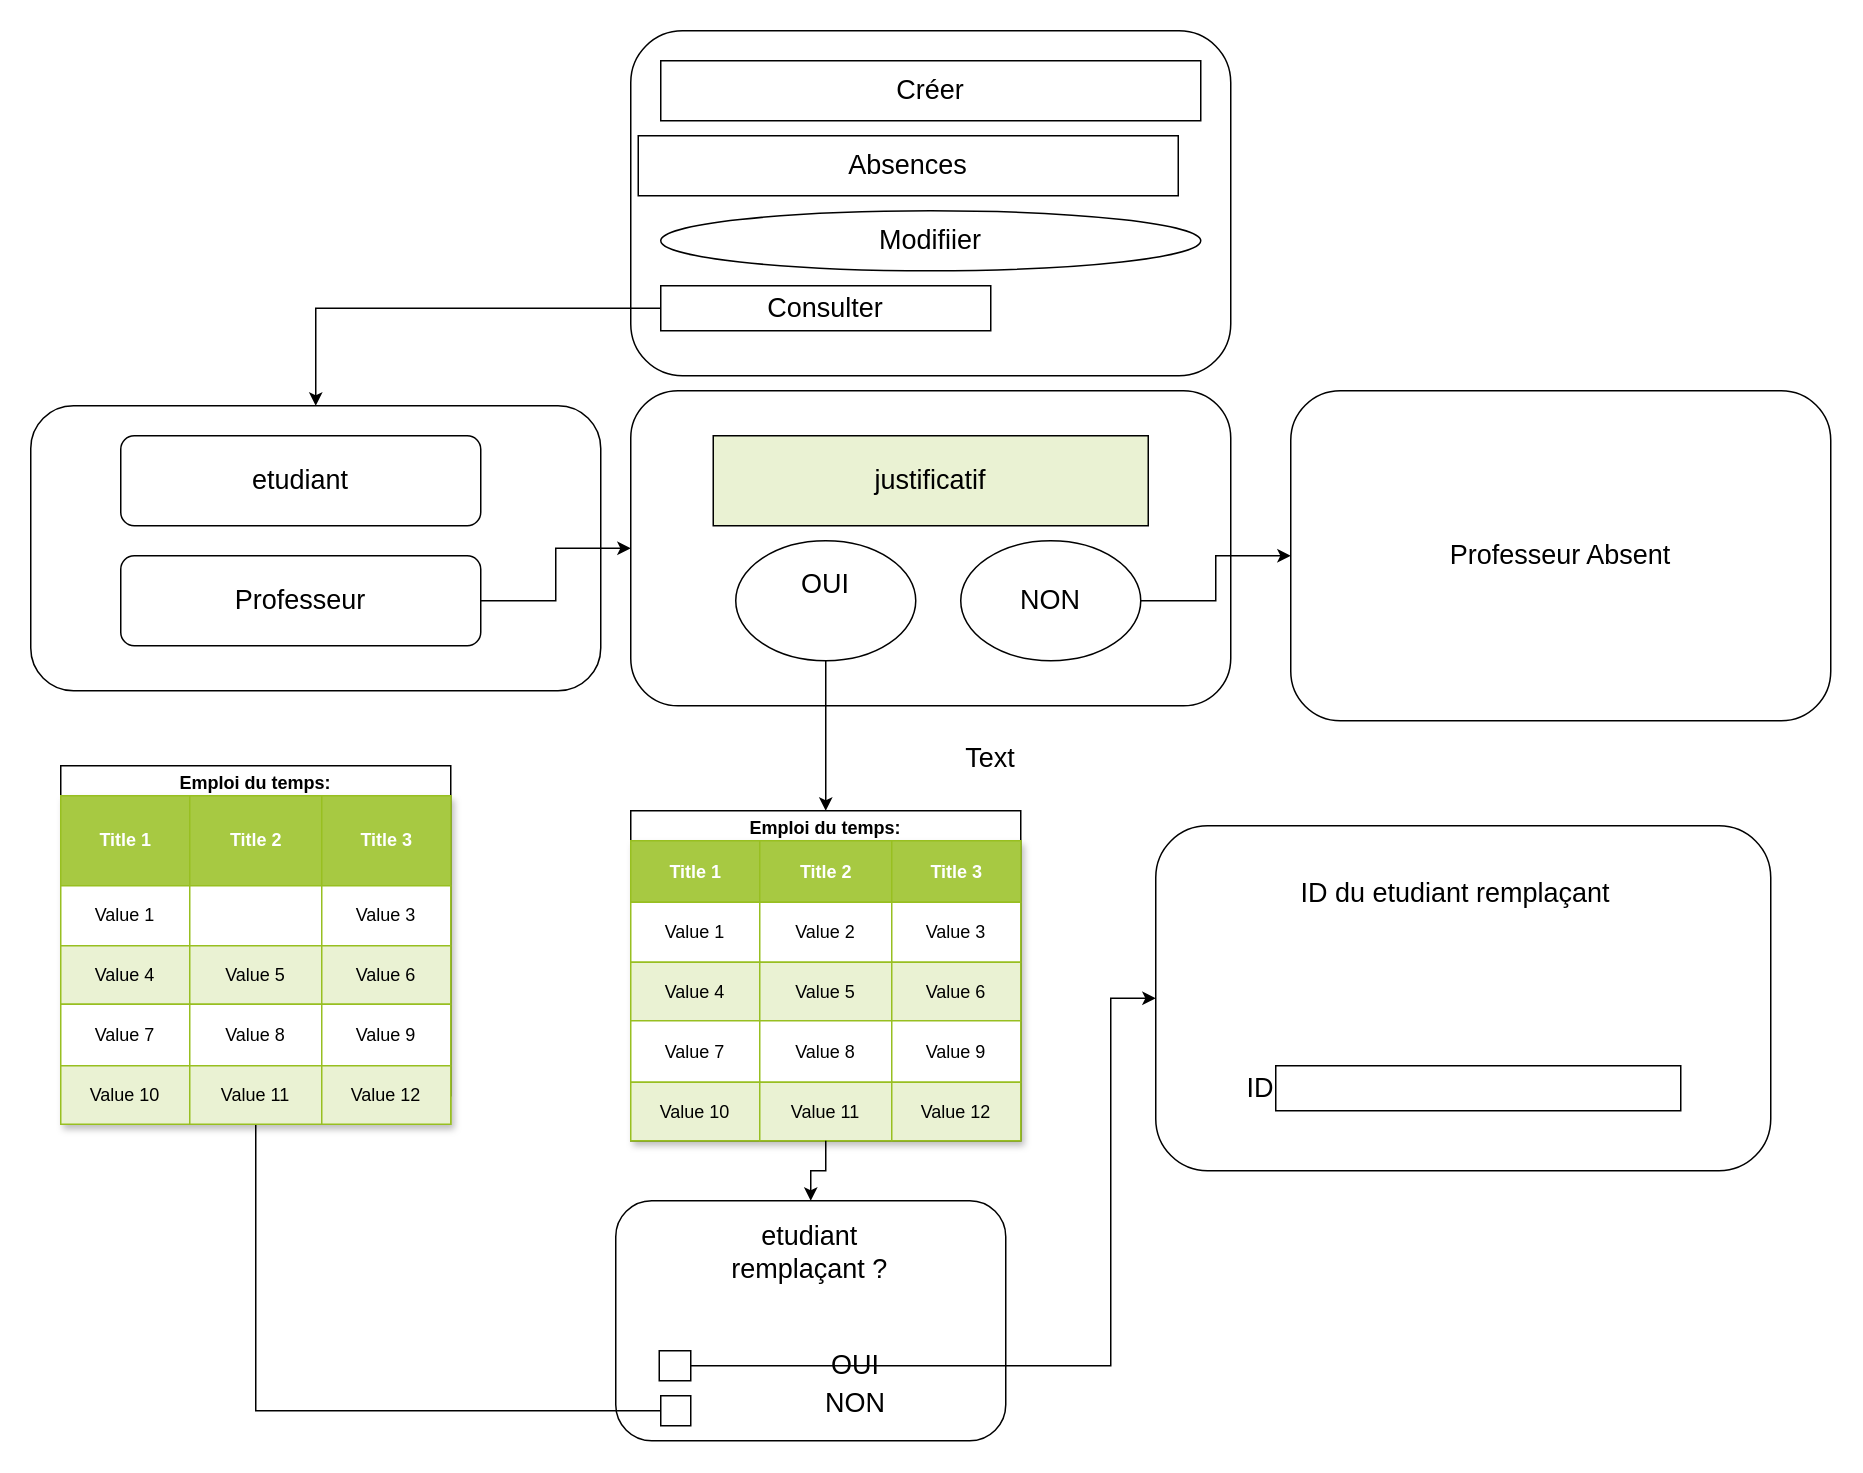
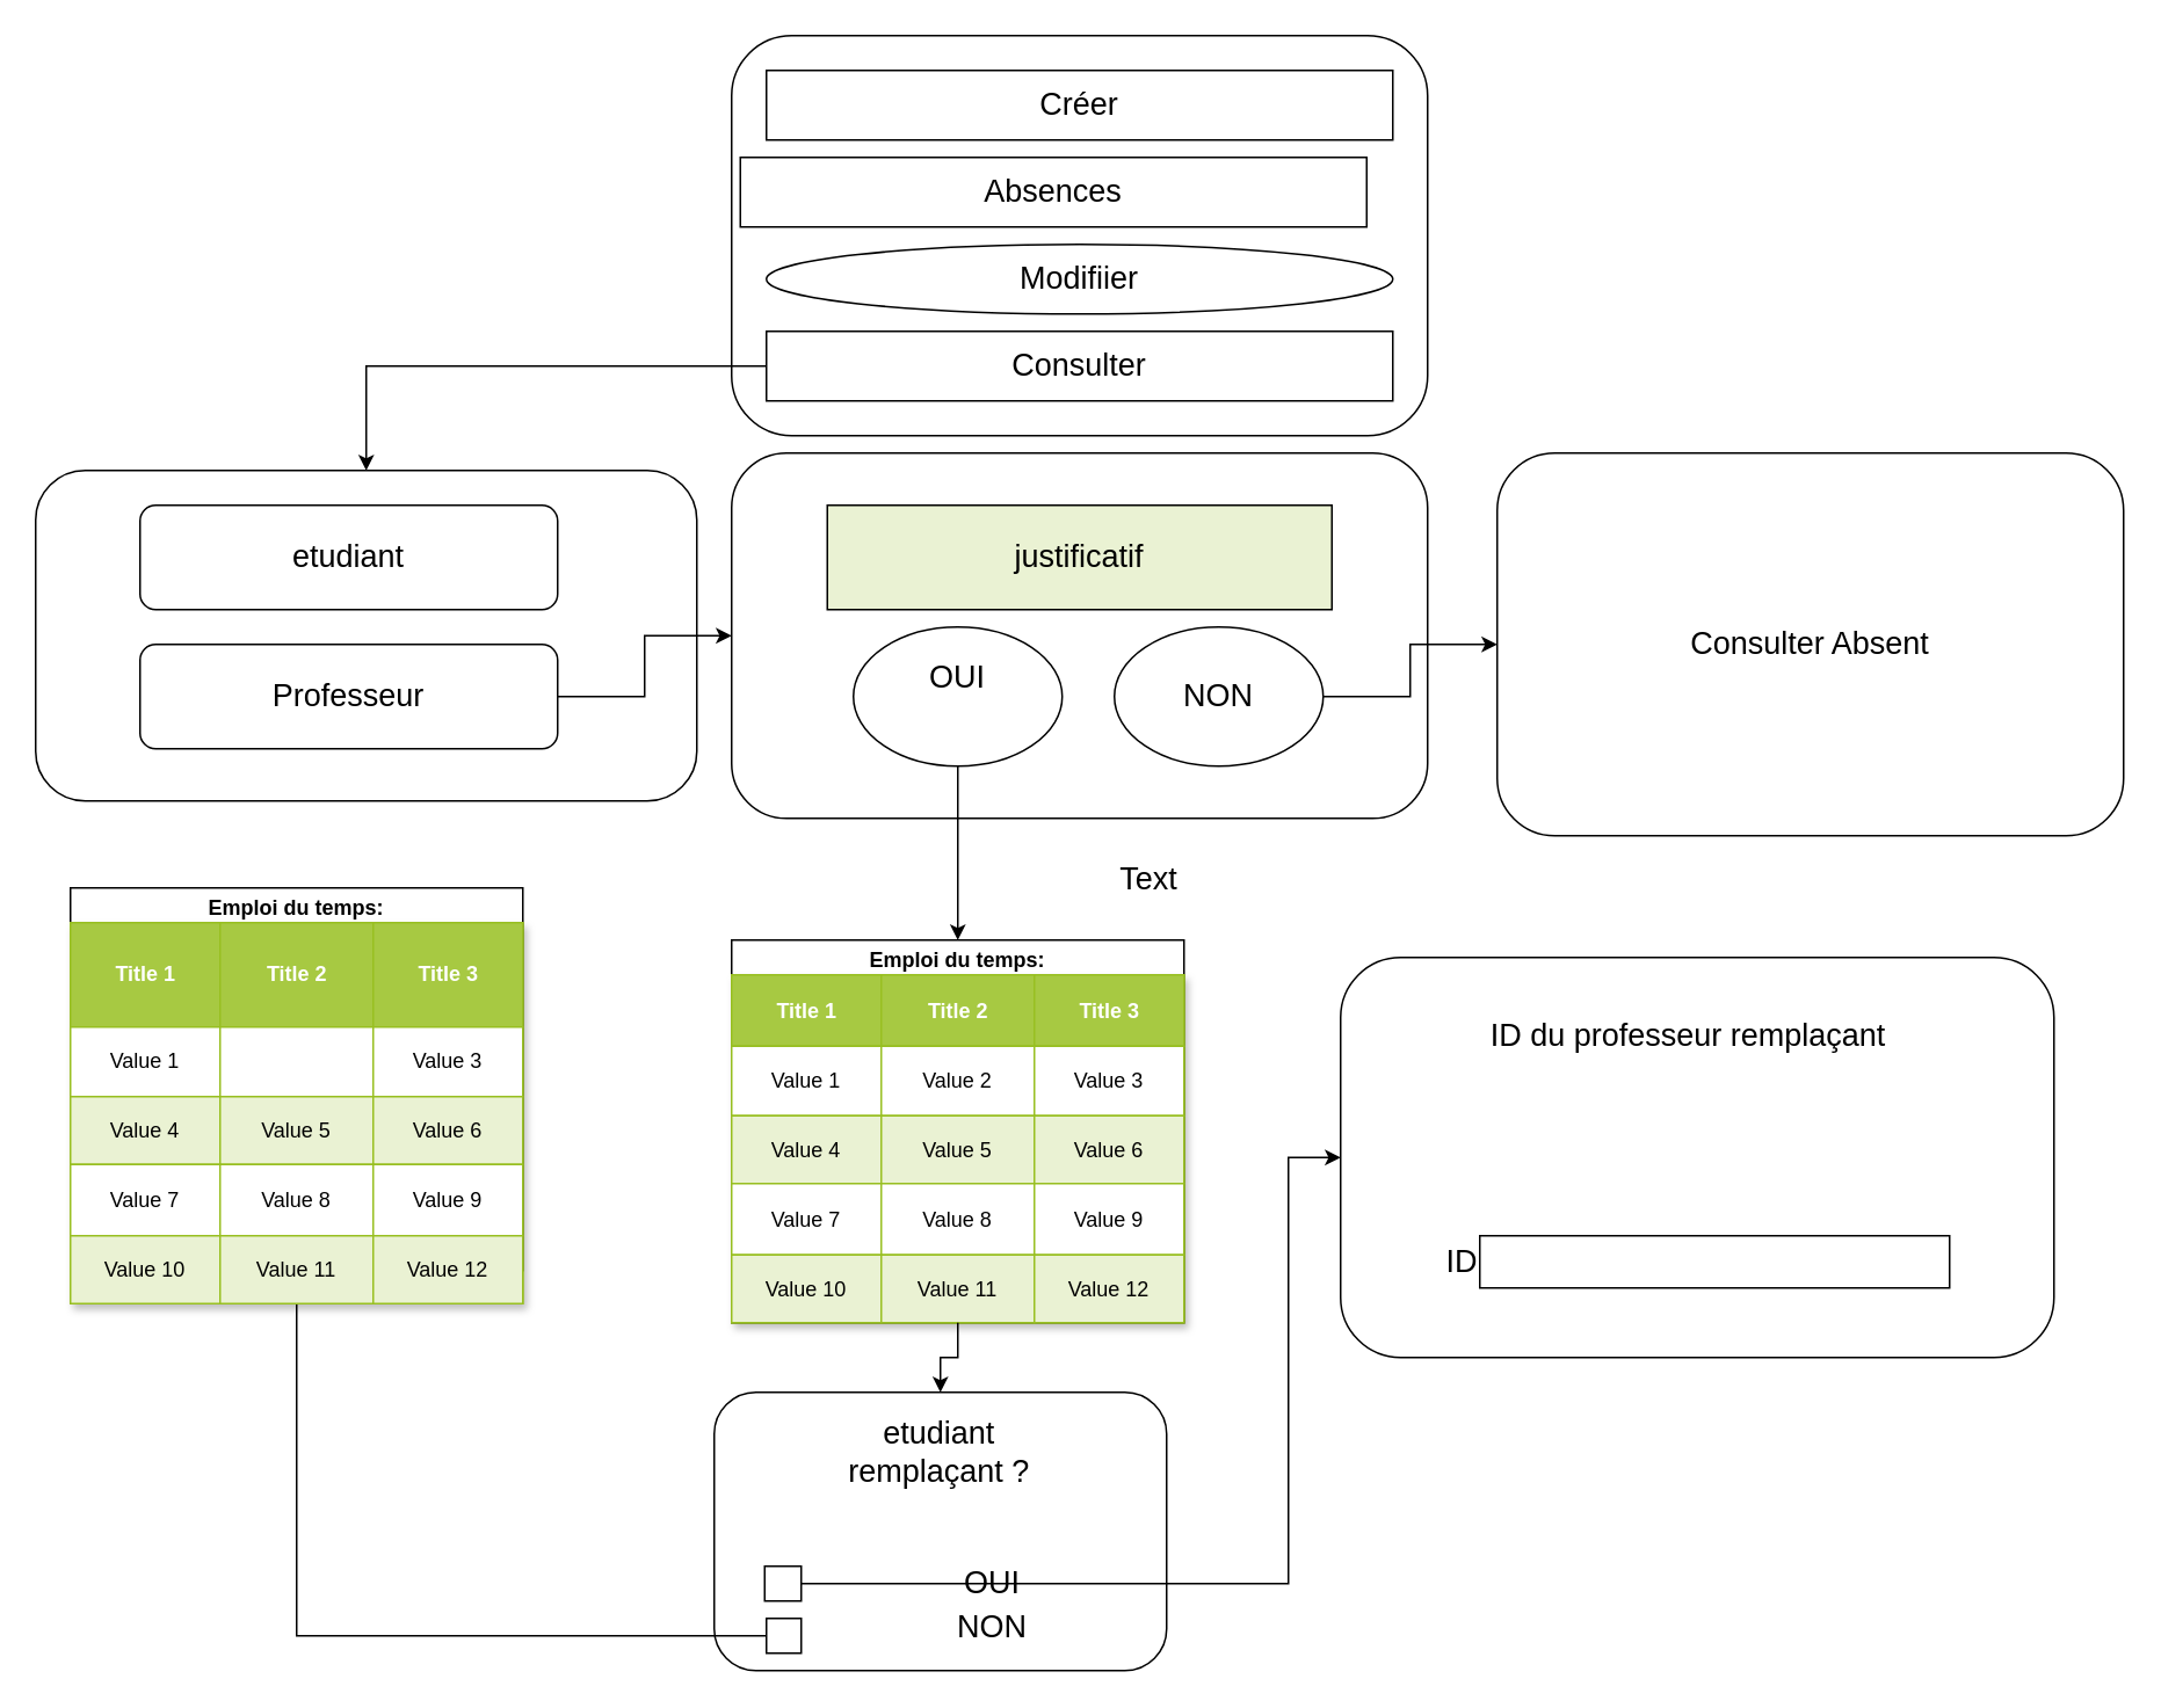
- <mxCell id="7" value="&lt;font style=&quot;font-size: 18px;&quot;&gt;Consulter&lt;/font&gt;" style="rounded=0;whiteSpace=wrap;html=1;align=center;" parent="1" vertex="1"><mxGeometry x="440" y="190" width="220" height="30" as="geometry" /></mxCell>
+ <mxCell id="7" value="&lt;font style=&quot;font-size: 18px;&quot;&gt;Consulter&lt;/font&gt;" style="rounded=0;whiteSpace=wrap;html=1;align=center;" parent="1" vertex="1"><mxGeometry x="440" y="190" width="360" height="40" as="geometry" /></mxCell>
- <mxCell id="18" value="Professeur Absent" style="rounded=1;whiteSpace=wrap;html=1;fontSize=18;" parent="1" vertex="1"><mxGeometry x="860" y="260" width="360" height="220" as="geometry" /></mxCell>
+ <mxCell id="18" value="Consulter Absent" style="rounded=1;whiteSpace=wrap;html=1;fontSize=18;" parent="1" vertex="1"><mxGeometry x="860" y="260" width="360" height="220" as="geometry" /></mxCell>
- <mxCell id="73" value="ID du etudiant remplaçant" style="text;html=1;strokeColor=none;fillColor=none;align=center;verticalAlign=middle;whiteSpace=wrap;rounded=0;fontSize=18;" vertex="1" parent="1"><mxGeometry x="820" y="580" width="300" height="30" as="geometry" /></mxCell>
+ <mxCell id="73" value="ID du professeur remplaçant" style="text;html=1;strokeColor=none;fillColor=none;align=center;verticalAlign=middle;whiteSpace=wrap;rounded=0;fontSize=18;" vertex="1" parent="1"><mxGeometry x="820" y="580" width="300" height="30" as="geometry" /></mxCell>
